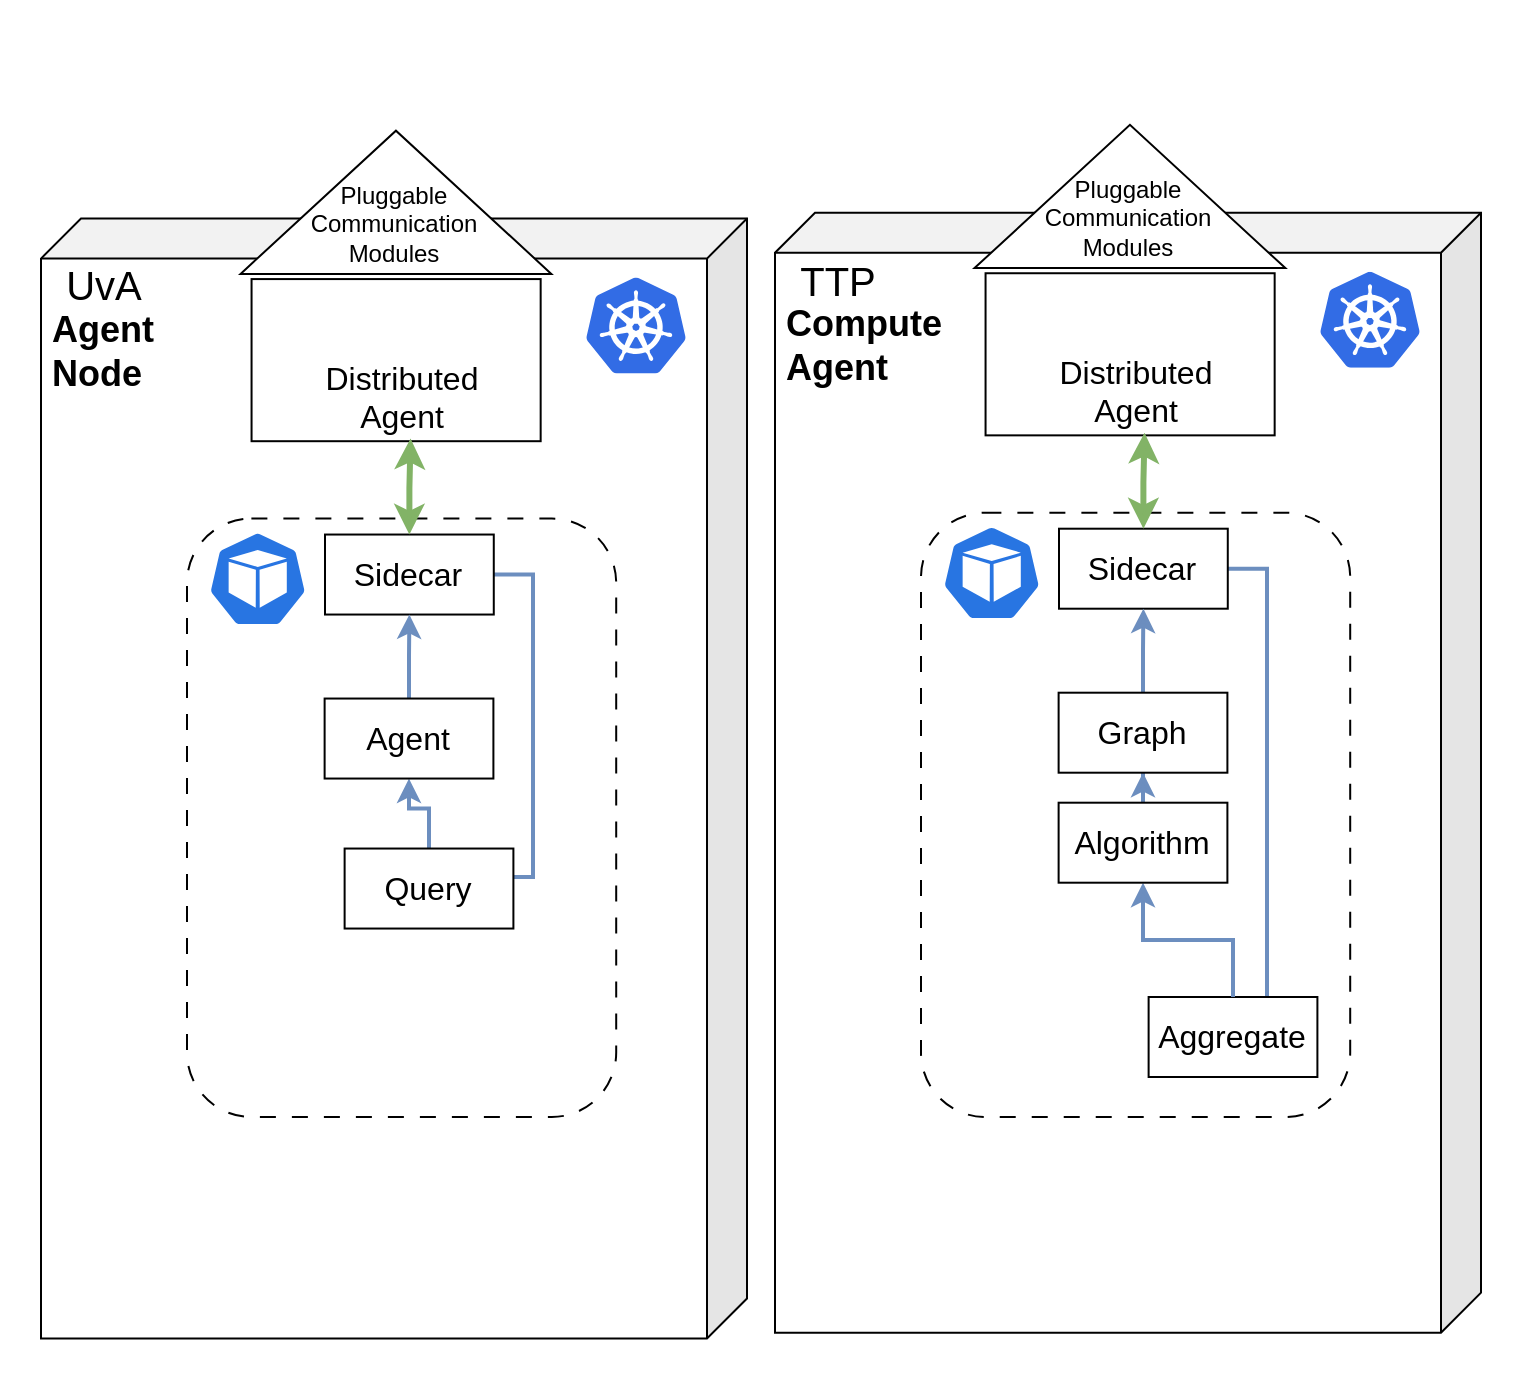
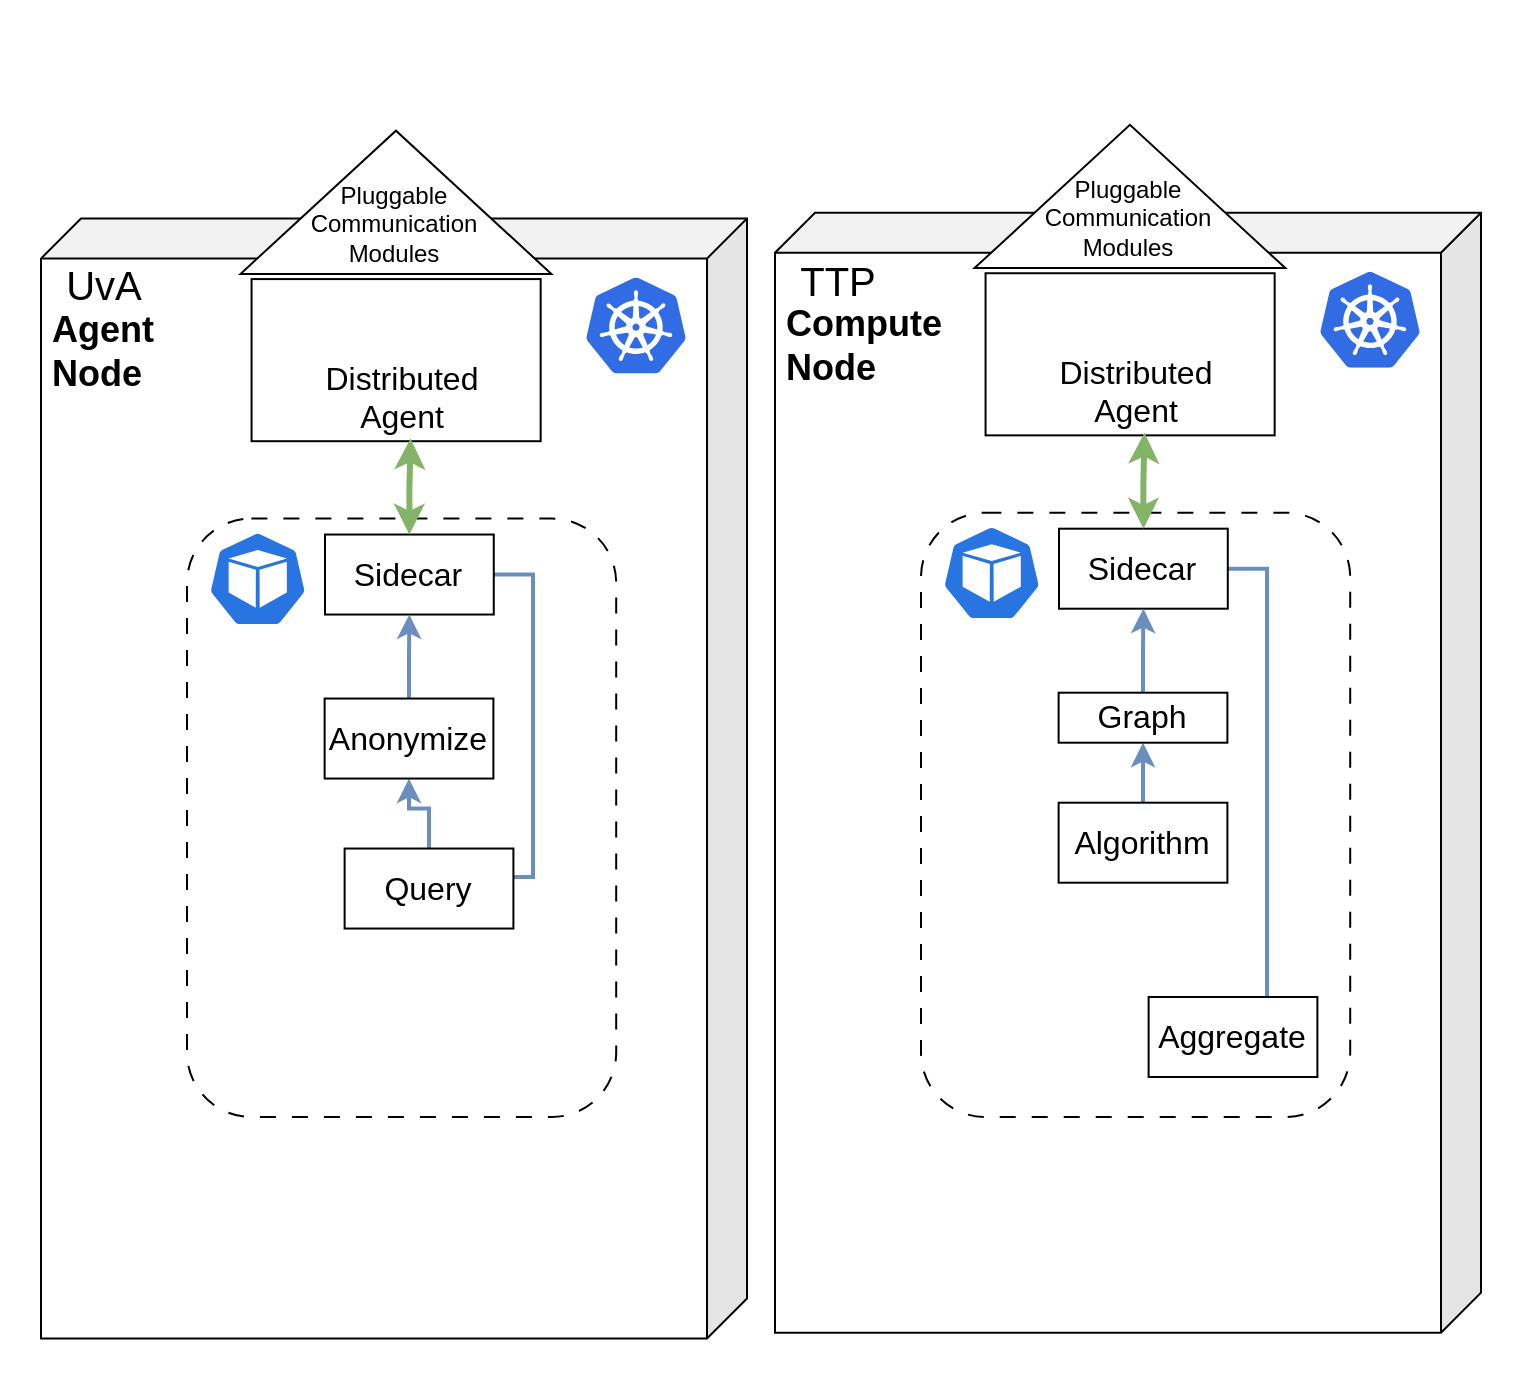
- <mxCell id="7" value="&lt;span style=&quot;font-size: 18px;&quot;&gt;&lt;font style=&quot;font-size: 18px;&quot;&gt;Compute&lt;br&gt;Agent&lt;/font&gt;&lt;/span&gt;" style="text;html=1;align=left;verticalAlign=middle;resizable=0;points=[];autosize=1;strokeColor=none;fillColor=none;fontStyle=1;fontSize=18;" parent="1" vertex="1"><mxGeometry x="390.77" y="143.14" width="100" height="60" as="geometry" /></mxCell>
+ <mxCell id="7" value="&lt;span style=&quot;font-size: 18px;&quot;&gt;&lt;font style=&quot;font-size: 18px;&quot;&gt;Compute&lt;br&gt;Node&lt;/font&gt;&lt;/span&gt;" style="text;html=1;align=left;verticalAlign=middle;resizable=0;points=[];autosize=1;strokeColor=none;fillColor=none;fontStyle=1;fontSize=18;" parent="1" vertex="1"><mxGeometry x="390.77" y="143.14" width="100" height="60" as="geometry" /></mxCell>
- <mxCell id="22" value="&lt;font style=&quot;font-size: 16px;&quot;&gt;Graph&lt;/font&gt;" style="rounded=0;whiteSpace=wrap;html=1;" parent="1" vertex="1"><mxGeometry x="528.81" y="345.85" width="84.39" height="40" as="geometry" /></mxCell>
+ <mxCell id="22" value="&lt;font style=&quot;font-size: 16px;&quot;&gt;Graph&lt;/font&gt;" style="rounded=0;whiteSpace=wrap;html=1;" parent="1" vertex="1"><mxGeometry x="528.81" y="345.85" width="84.39" height="25" as="geometry" /></mxCell>
- <mxCell id="42" value="&lt;font style=&quot;font-size: 16px;&quot;&gt;Agent&lt;/font&gt;" style="rounded=0;whiteSpace=wrap;html=1;" vertex="1" parent="1"><mxGeometry x="161.81" y="348.77" width="84.39" height="40" as="geometry" /></mxCell>
+ <mxCell id="42" value="&lt;font style=&quot;font-size: 16px;&quot;&gt;Anonymize&lt;/font&gt;" style="rounded=0;whiteSpace=wrap;html=1;" vertex="1" parent="1"><mxGeometry x="161.81" y="348.77" width="84.39" height="40" as="geometry" /></mxCell>
- <mxCell id="18" style="edgeStyle=orthogonalEdgeStyle;rounded=0;orthogonalLoop=1;jettySize=auto;html=1;entryX=0.5;entryY=1;entryDx=0;entryDy=0;strokeWidth=2;fillColor=#dae8fc;strokeColor=#6c8ebf;exitX=0.5;exitY=0;exitDx=0;exitDy=0;" parent="1" source="17" target="20" edge="1"><mxGeometry relative="1" as="geometry"><mxPoint x="571.005" y="495.85" as="sourcePoint" /></mxGeometry></mxCell>
